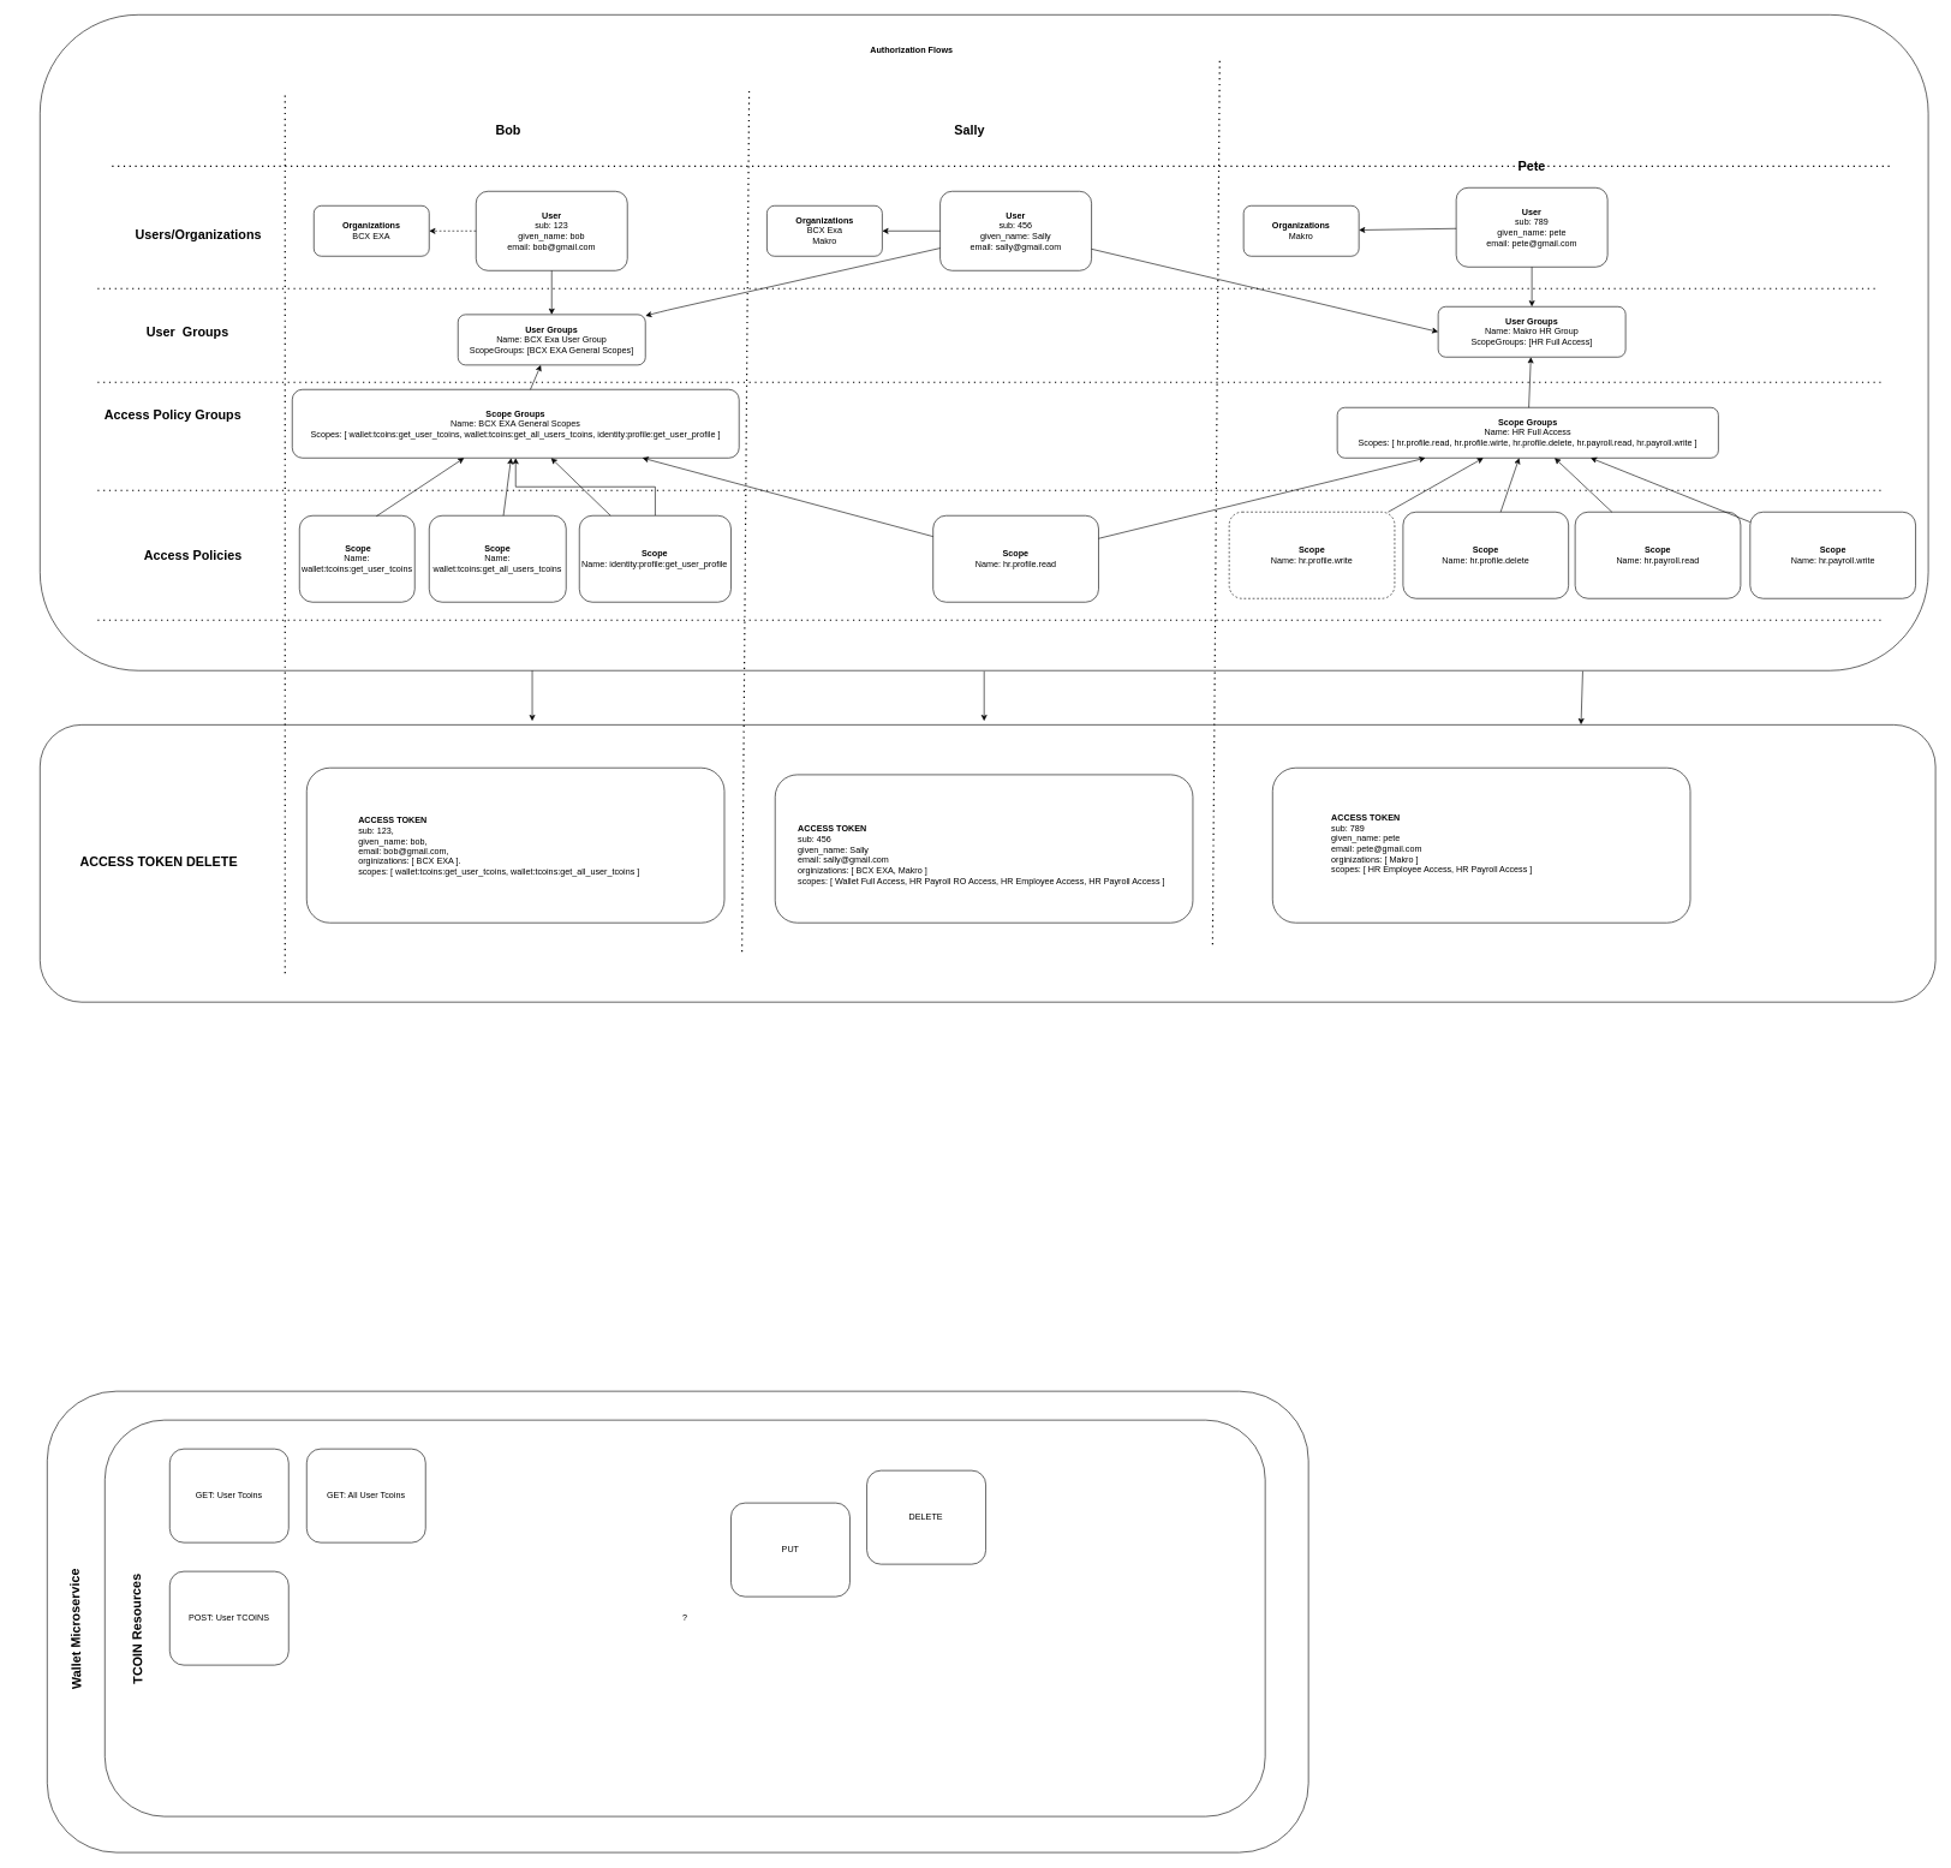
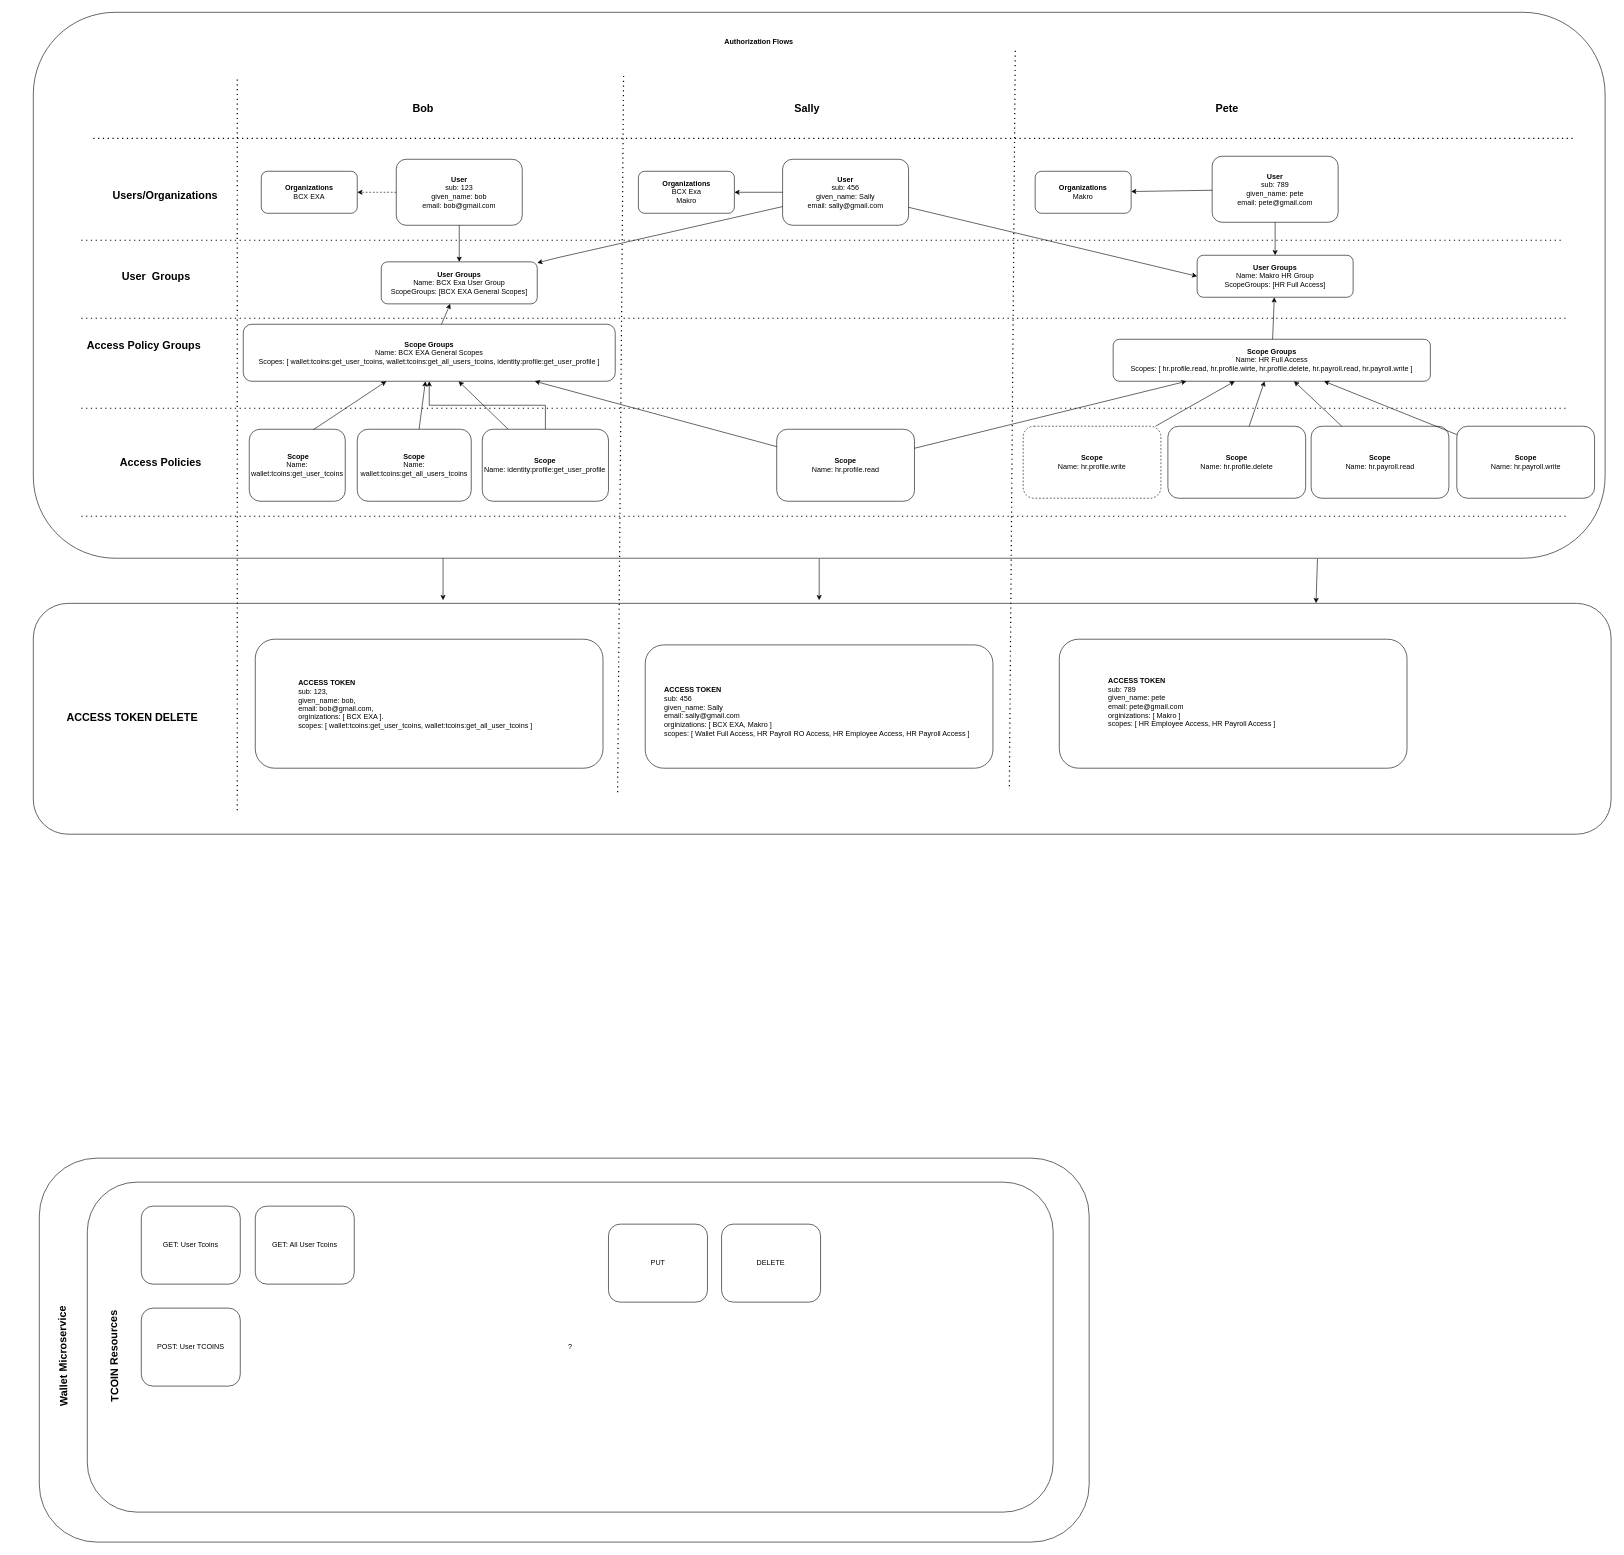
- <mxCell id="48" value="&lt;font style=&quot;font-size: 18px&quot;&gt;Pete&lt;/font&gt;" style="text;html=1;strokeColor=none;fillColor=none;align=center;verticalAlign=middle;whiteSpace=wrap;rounded=0;fontStyle=1" parent="1" vertex="1"><mxGeometry x="2105" y="220" width="40" height="20" as="geometry" /></mxCell>
+ <mxCell id="48" value="&lt;font style=&quot;font-size: 18px&quot;&gt;Pete&lt;/font&gt;" style="text;html=1;strokeColor=none;fillColor=none;align=center;verticalAlign=middle;whiteSpace=wrap;rounded=0;fontStyle=1" parent="1" vertex="1"><mxGeometry x="2025" y="170" width="40" height="20" as="geometry" /></mxCell>
- <mxCell id="63" value="PUT" style="rounded=1;whiteSpace=wrap;html=1;" parent="1" vertex="1"><mxGeometry x="1013.75" y="2085" width="165" height="130" as="geometry" /></mxCell>
+ <mxCell id="63" value="PUT" style="rounded=1;whiteSpace=wrap;html=1;" parent="1" vertex="1"><mxGeometry x="1013.75" y="2040" width="165" height="130" as="geometry" /></mxCell>
